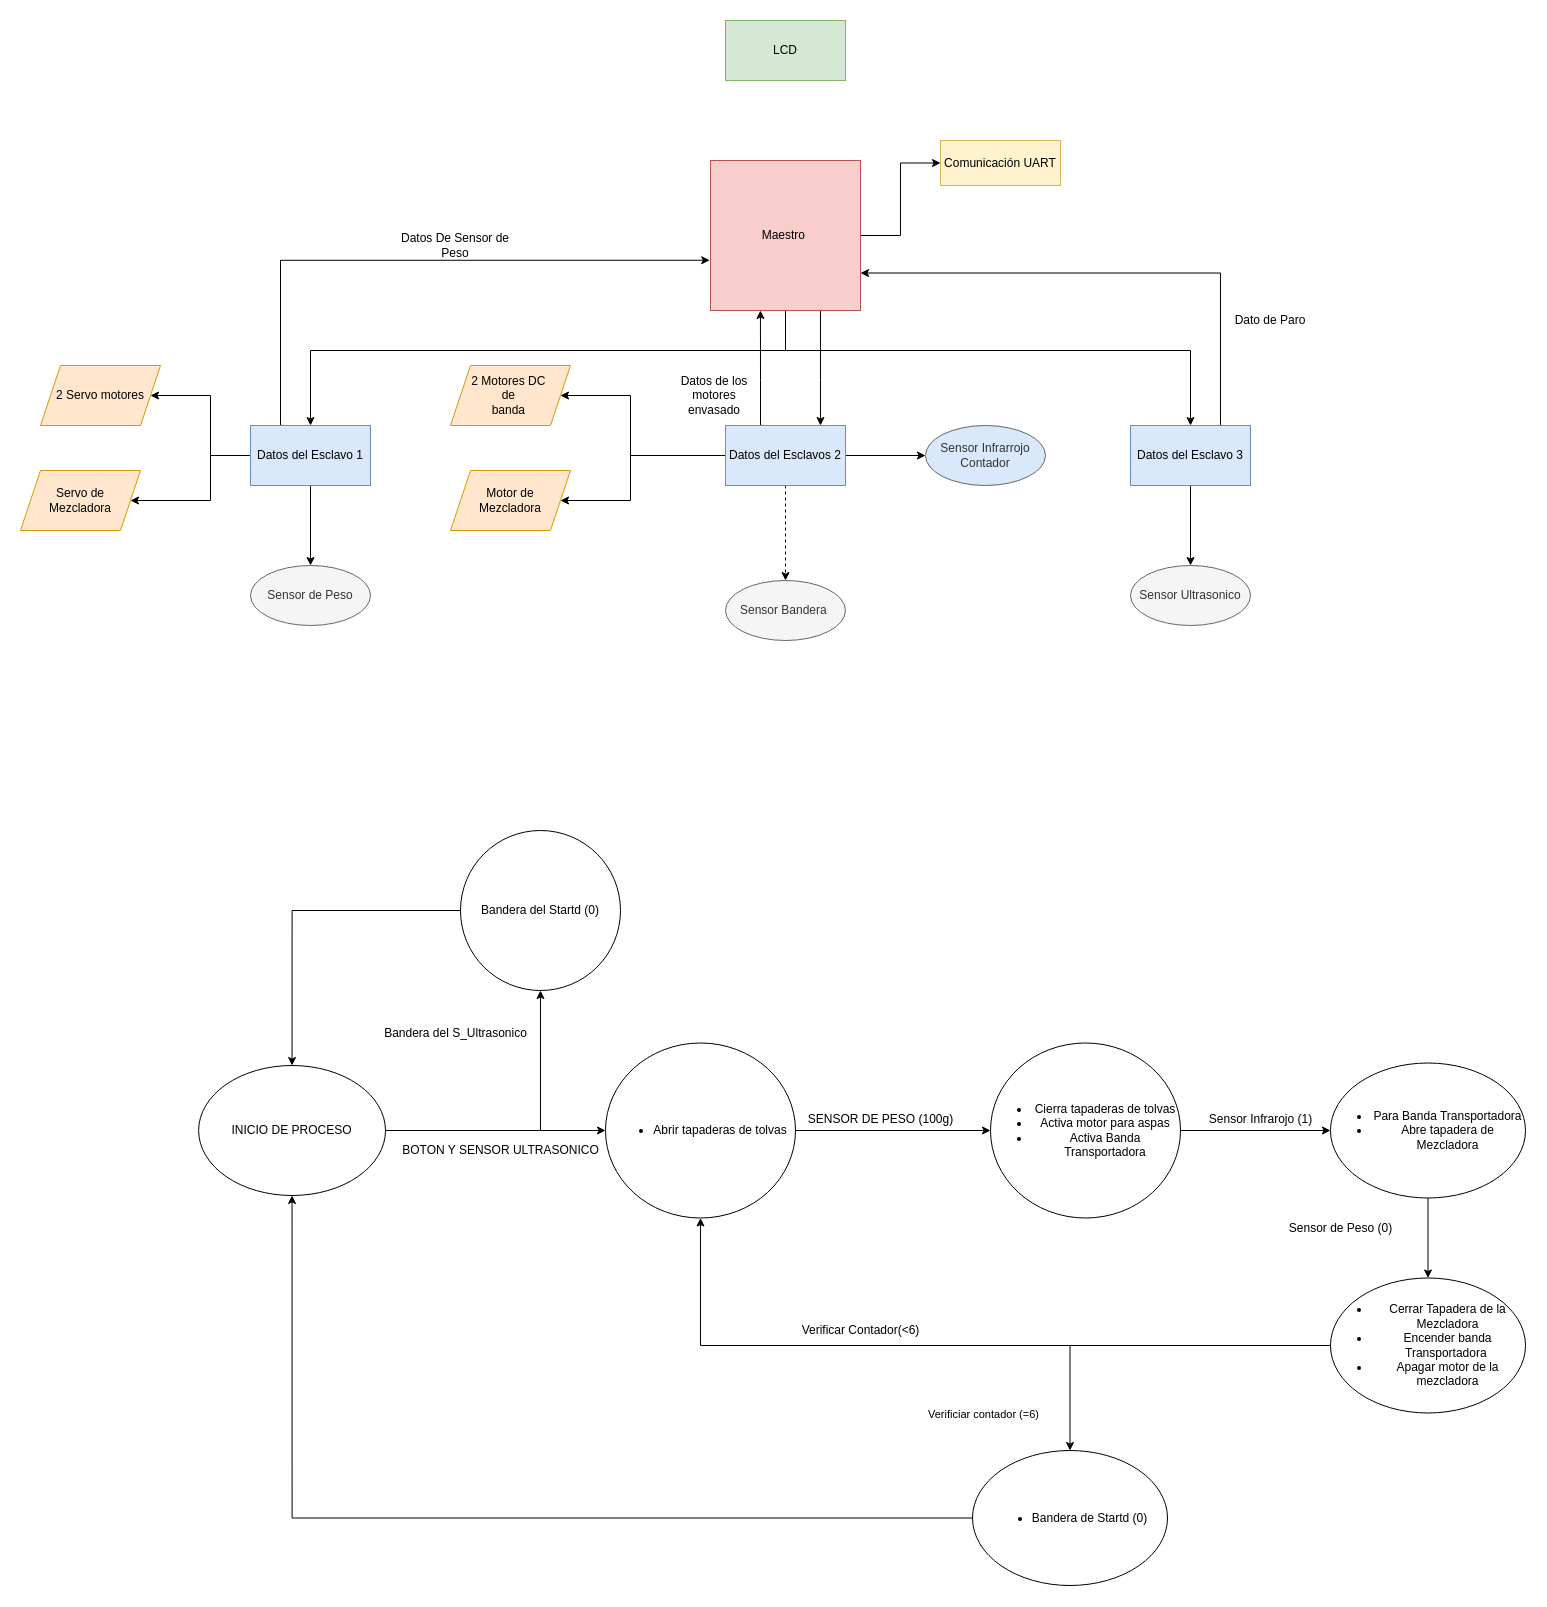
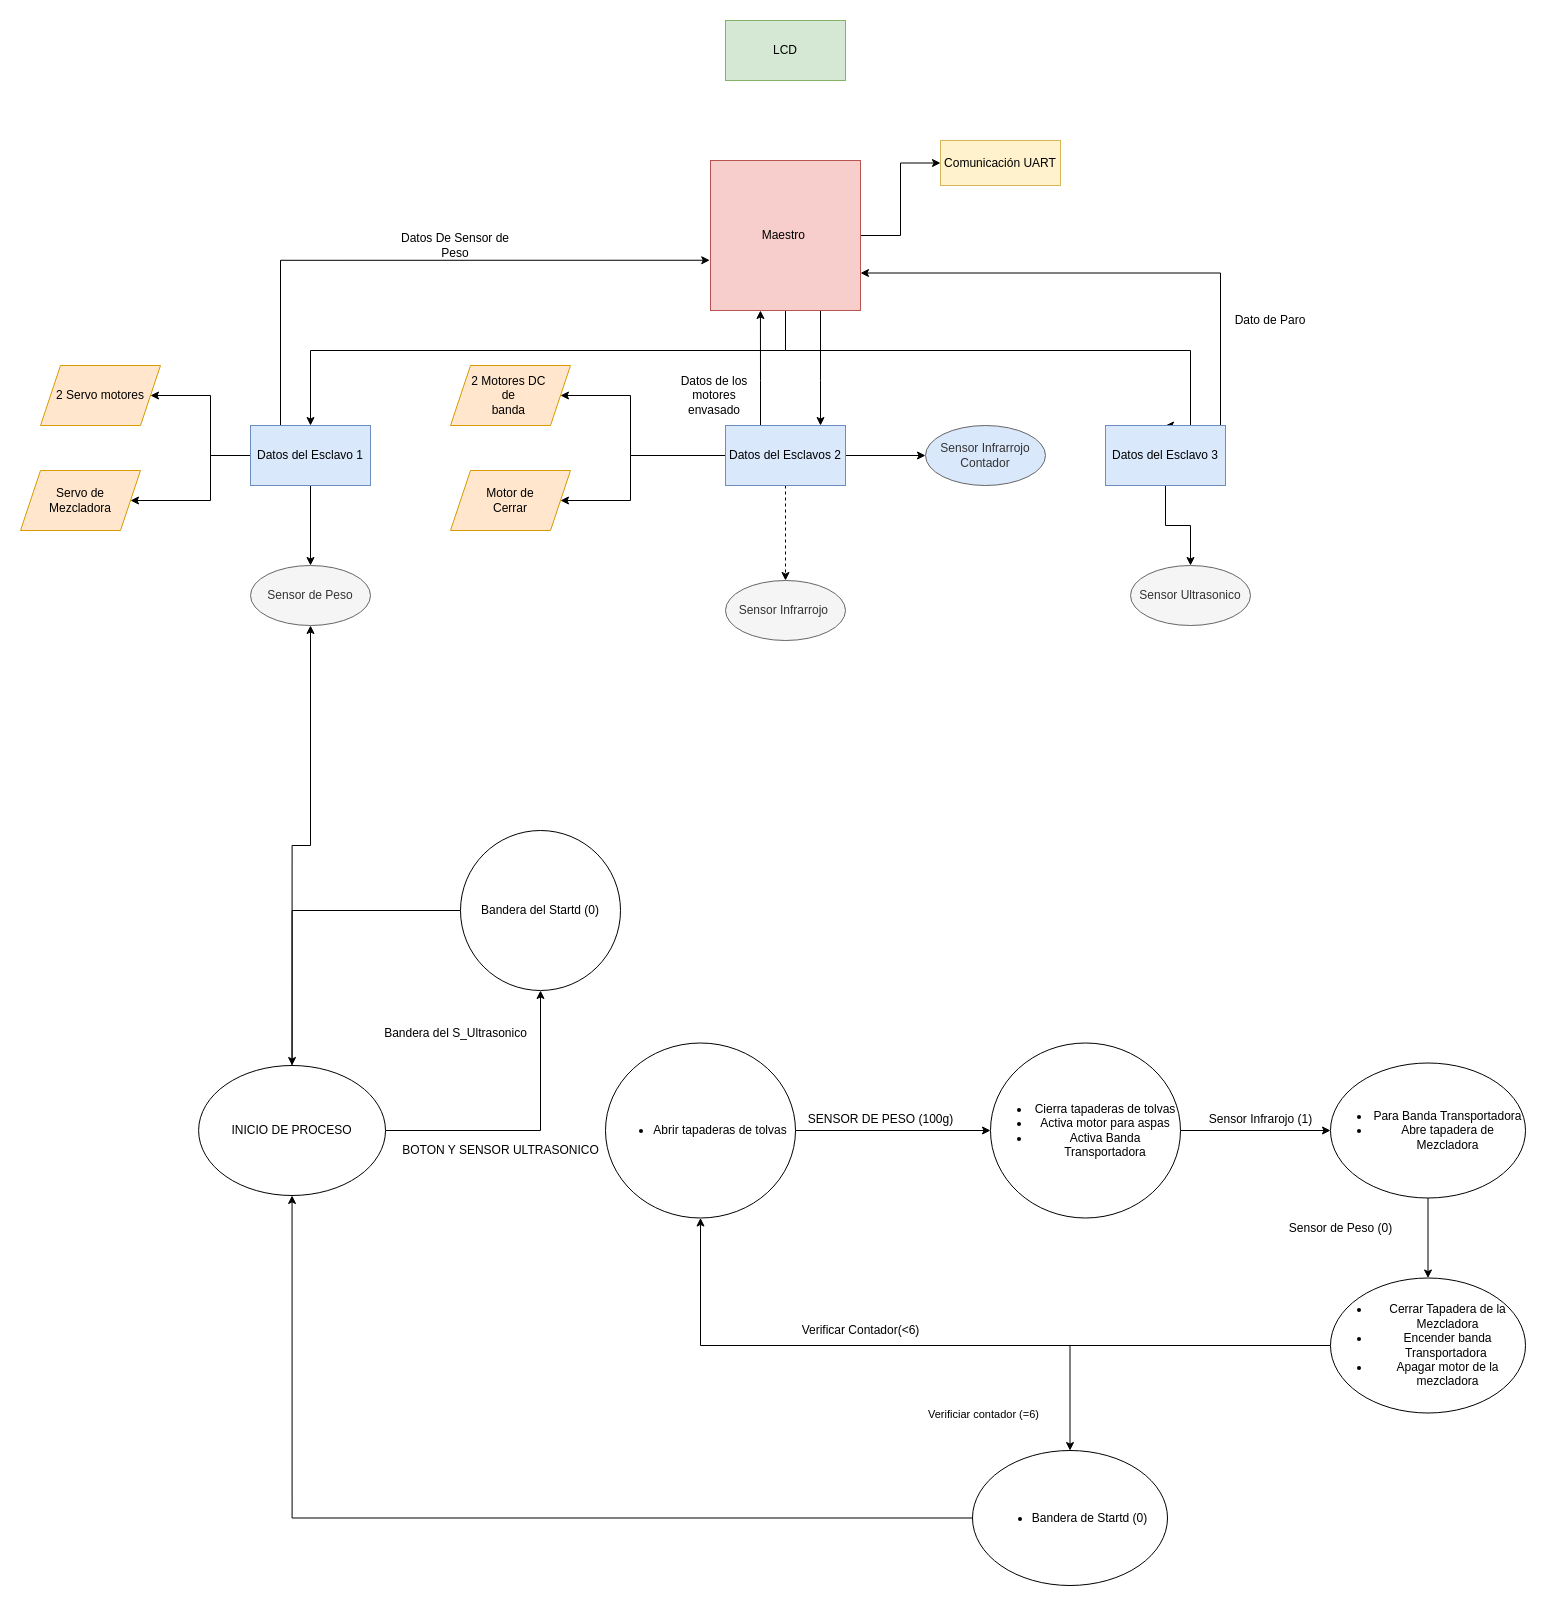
- <mxCell id="22" value="Datos del Esclavo 3&lt;br&gt;" style="rounded=0;whiteSpace=wrap;html=1;fillColor=#dae8fc;strokeColor=#6c8ebf;" parent="1" vertex="1"><mxGeometry x="1130" y="425" width="120" height="60" as="geometry" /></mxCell>
+ <mxCell id="22" value="Datos del Esclavo 3&lt;br&gt;" style="rounded=0;whiteSpace=wrap;html=1;fillColor=#dae8fc;strokeColor=#6c8ebf;" parent="1" vertex="1"><mxGeometry x="1105" y="425" width="120" height="60" as="geometry" /></mxCell>
- <mxCell id="28" value="Motor de &lt;br&gt;Mezcladora" style="shape=parallelogram;perimeter=parallelogramPerimeter;whiteSpace=wrap;html=1;fixedSize=1;fillColor=#ffe6cc;strokeColor=#d79b00;" parent="1" vertex="1"><mxGeometry x="450" y="470" width="120" height="60" as="geometry" /></mxCell>
+ <mxCell id="28" value="Motor de &lt;br&gt;Cerrar" style="shape=parallelogram;perimeter=parallelogramPerimeter;whiteSpace=wrap;html=1;fixedSize=1;fillColor=#ffe6cc;strokeColor=#d79b00;" parent="1" vertex="1"><mxGeometry x="450" y="470" width="120" height="60" as="geometry" /></mxCell>
- <mxCell id="25" value="Sensor Bandera&amp;nbsp;" style="ellipse;whiteSpace=wrap;html=1;strokeColor=#666666;fillColor=#f5f5f5;fontColor=#333333;" parent="1" vertex="1"><mxGeometry x="725" y="580" width="120" height="60" as="geometry" /></mxCell>
+ <mxCell id="25" value="Sensor Infrarrojo&amp;nbsp;" style="ellipse;whiteSpace=wrap;html=1;strokeColor=#666666;fillColor=#f5f5f5;fontColor=#333333;" parent="1" vertex="1"><mxGeometry x="725" y="580" width="120" height="60" as="geometry" /></mxCell>
- <mxCell id="34" value="" style="edgeStyle=orthogonalEdgeStyle;rounded=0;orthogonalLoop=1;jettySize=auto;html=1;" parent="1" source="36" target="38" edge="1"><mxGeometry relative="1" as="geometry" /></mxCell>
+ <mxCell id="34" value="" style="edgeStyle=orthogonalEdgeStyle;rounded=0;orthogonalLoop=1;jettySize=auto;html=1;" parent="1" source="36" target="23" edge="1"><mxGeometry relative="1" as="geometry" /></mxCell>
